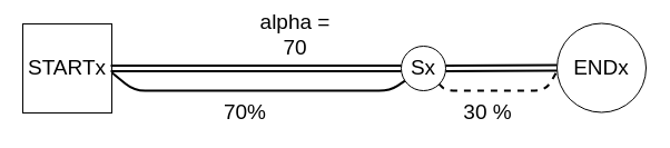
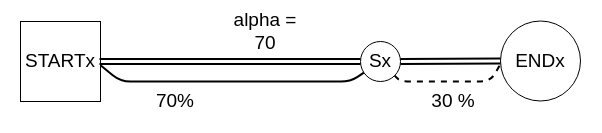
- <mxCell id="10" value="70%" style="text;html=1;strokeColor=none;fillColor=none;align=center;verticalAlign=middle;whiteSpace=wrap;rounded=0;fontSize=19;" vertex="1" parent="1"><mxGeometry x="200" y="90.5" width="40" height="20" as="geometry" /></mxCell>
+ <mxCell id="10" value="70%" style="text;html=1;strokeColor=none;fillColor=none;align=center;verticalAlign=middle;whiteSpace=wrap;rounded=0;fontSize=19;" vertex="1" parent="1"><mxGeometry x="155" y="90.5" width="40" height="20" as="geometry" /></mxCell>
- <mxCell id="11" value="30 %" style="text;html=1;strokeColor=none;fillColor=none;align=center;verticalAlign=middle;whiteSpace=wrap;rounded=0;fontSize=19;" vertex="1" parent="1"><mxGeometry x="410" y="91" width="56" height="20" as="geometry" /></mxCell>
+ <mxCell id="11" value="30 %" style="text;html=1;strokeColor=none;fillColor=none;align=center;verticalAlign=middle;whiteSpace=wrap;rounded=0;fontSize=19;" vertex="1" parent="1"><mxGeometry x="425" y="91" width="56" height="20" as="geometry" /></mxCell>
